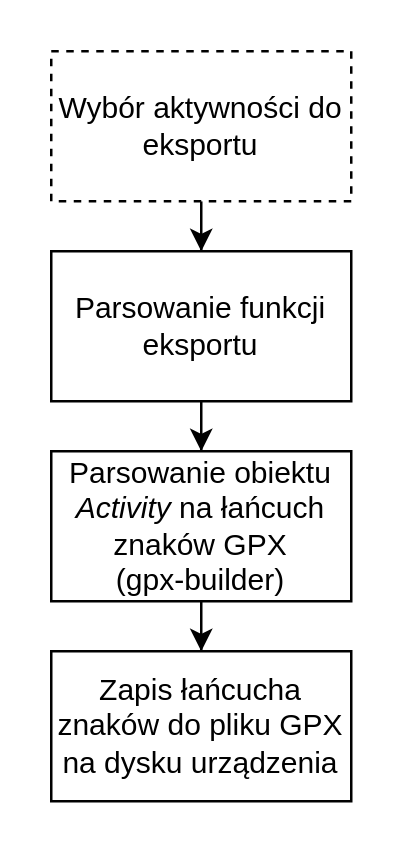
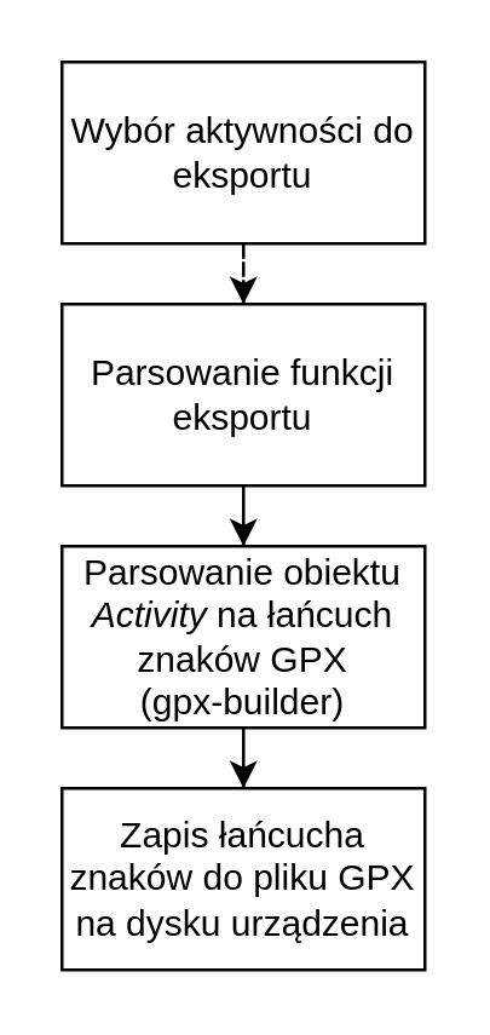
- <mxCell id="3" value="Wybór aktywności do eksportu" style="rounded=0;whiteSpace=wrap;html=1;dashed=1;" vertex="1" parent="1"><mxGeometry x="20" y="20" width="120" height="60" as="geometry" /></mxCell>
+ <mxCell id="3" value="Wybór aktywności do eksportu" style="rounded=0;whiteSpace=wrap;html=1;" vertex="1" parent="1"><mxGeometry x="20" y="20" width="120" height="60" as="geometry" /></mxCell>
- <mxCell id="2" style="edgeStyle=orthogonalEdgeStyle;rounded=0;orthogonalLoop=1;jettySize=auto;html=1;" edge="1" parent="1" source="3" target="5"><mxGeometry relative="1" as="geometry" /></mxCell>
+ <mxCell id="2" style="edgeStyle=orthogonalEdgeStyle;rounded=0;orthogonalLoop=1;jettySize=auto;html=1;dashed=1;" edge="1" parent="1" source="3" target="5"><mxGeometry relative="1" as="geometry" /></mxCell>
